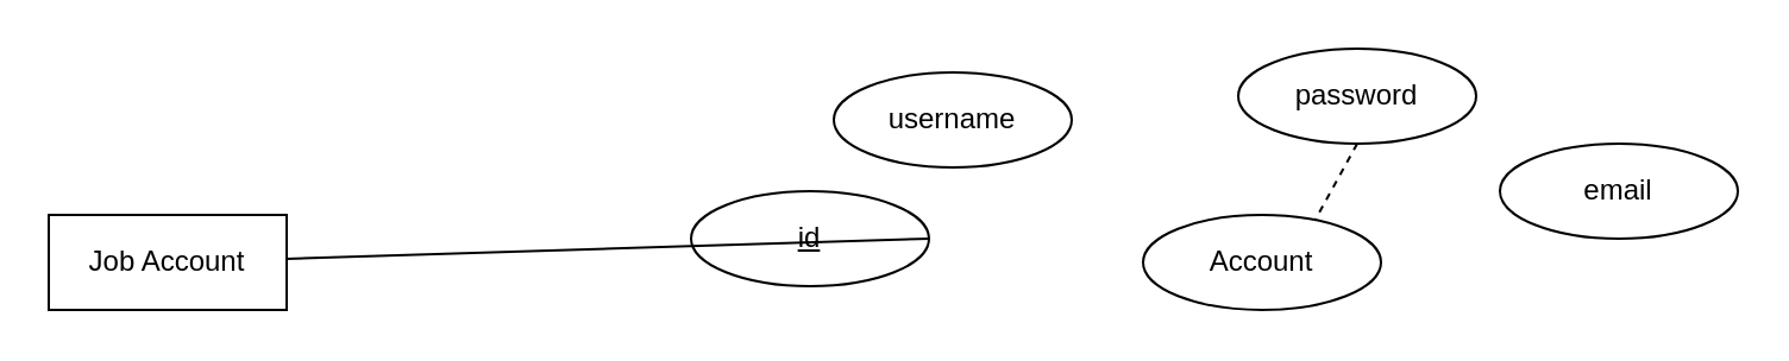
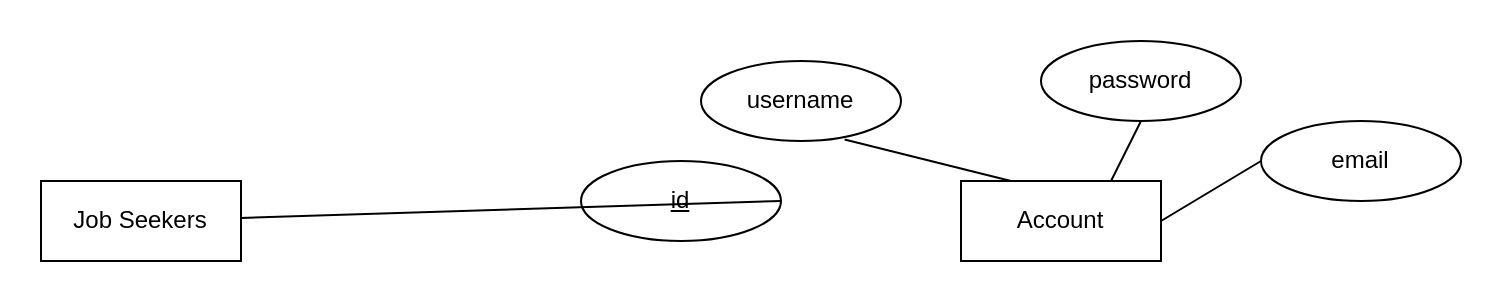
- <mxCell id="8" value="" style="endArrow=none;html=1;rounded=0;entryX=0.75;entryY=0;entryDx=0;entryDy=0;exitX=0.5;exitY=1;exitDx=0;exitDy=0;dashed=1;" edge="1" parent="1" source="5" target="2"><mxGeometry relative="1" as="geometry"><mxPoint x="450" y="110" as="sourcePoint" /><mxPoint x="610" y="110" as="targetPoint" /></mxGeometry></mxCell>
+ <mxCell id="8" value="" style="endArrow=none;html=1;rounded=0;entryX=0.75;entryY=0;entryDx=0;entryDy=0;exitX=0.5;exitY=1;exitDx=0;exitDy=0;" edge="1" parent="1" source="5" target="2"><mxGeometry relative="1" as="geometry"><mxPoint x="450" y="110" as="sourcePoint" /><mxPoint x="610" y="110" as="targetPoint" /></mxGeometry></mxCell>
+ <mxCell id="9" value="" style="endArrow=none;html=1;rounded=0;exitX=0.718;exitY=0.981;exitDx=0;exitDy=0;exitPerimeter=0;entryX=0.25;entryY=0;entryDx=0;entryDy=0;" edge="1" parent="1" source="3" target="2"><mxGeometry relative="1" as="geometry"><mxPoint x="450" y="110" as="sourcePoint" /><mxPoint x="610" y="110" as="targetPoint" /></mxGeometry></mxCell>
+ <mxCell id="7" value="" style="endArrow=none;html=1;rounded=0;entryX=0;entryY=0.5;entryDx=0;entryDy=0;exitX=1;exitY=0.5;exitDx=0;exitDy=0;" edge="1" parent="1" source="2" target="6"><mxGeometry relative="1" as="geometry"><mxPoint x="450" y="110" as="sourcePoint" /><mxPoint x="610" y="110" as="targetPoint" /></mxGeometry></mxCell>
- <mxCell id="11" value="Job Account" style="whiteSpace=wrap;html=1;align=center;" vertex="1" parent="1"><mxGeometry x="20" y="90" width="100" height="40" as="geometry" /></mxCell>
+ <mxCell id="11" value="Job Seekers" style="whiteSpace=wrap;html=1;align=center;" vertex="1" parent="1"><mxGeometry x="20" y="90" width="100" height="40" as="geometry" /></mxCell>
- <mxCell id="2" value="Account" style="ellipse;whiteSpace=wrap;html=1;align=center;" vertex="1" parent="1"><mxGeometry x="480" y="90" width="100" height="40" as="geometry" /></mxCell>
+ <mxCell id="2" value="Account" style="whiteSpace=wrap;html=1;align=center;" vertex="1" parent="1"><mxGeometry x="480" y="90" width="100" height="40" as="geometry" /></mxCell>
